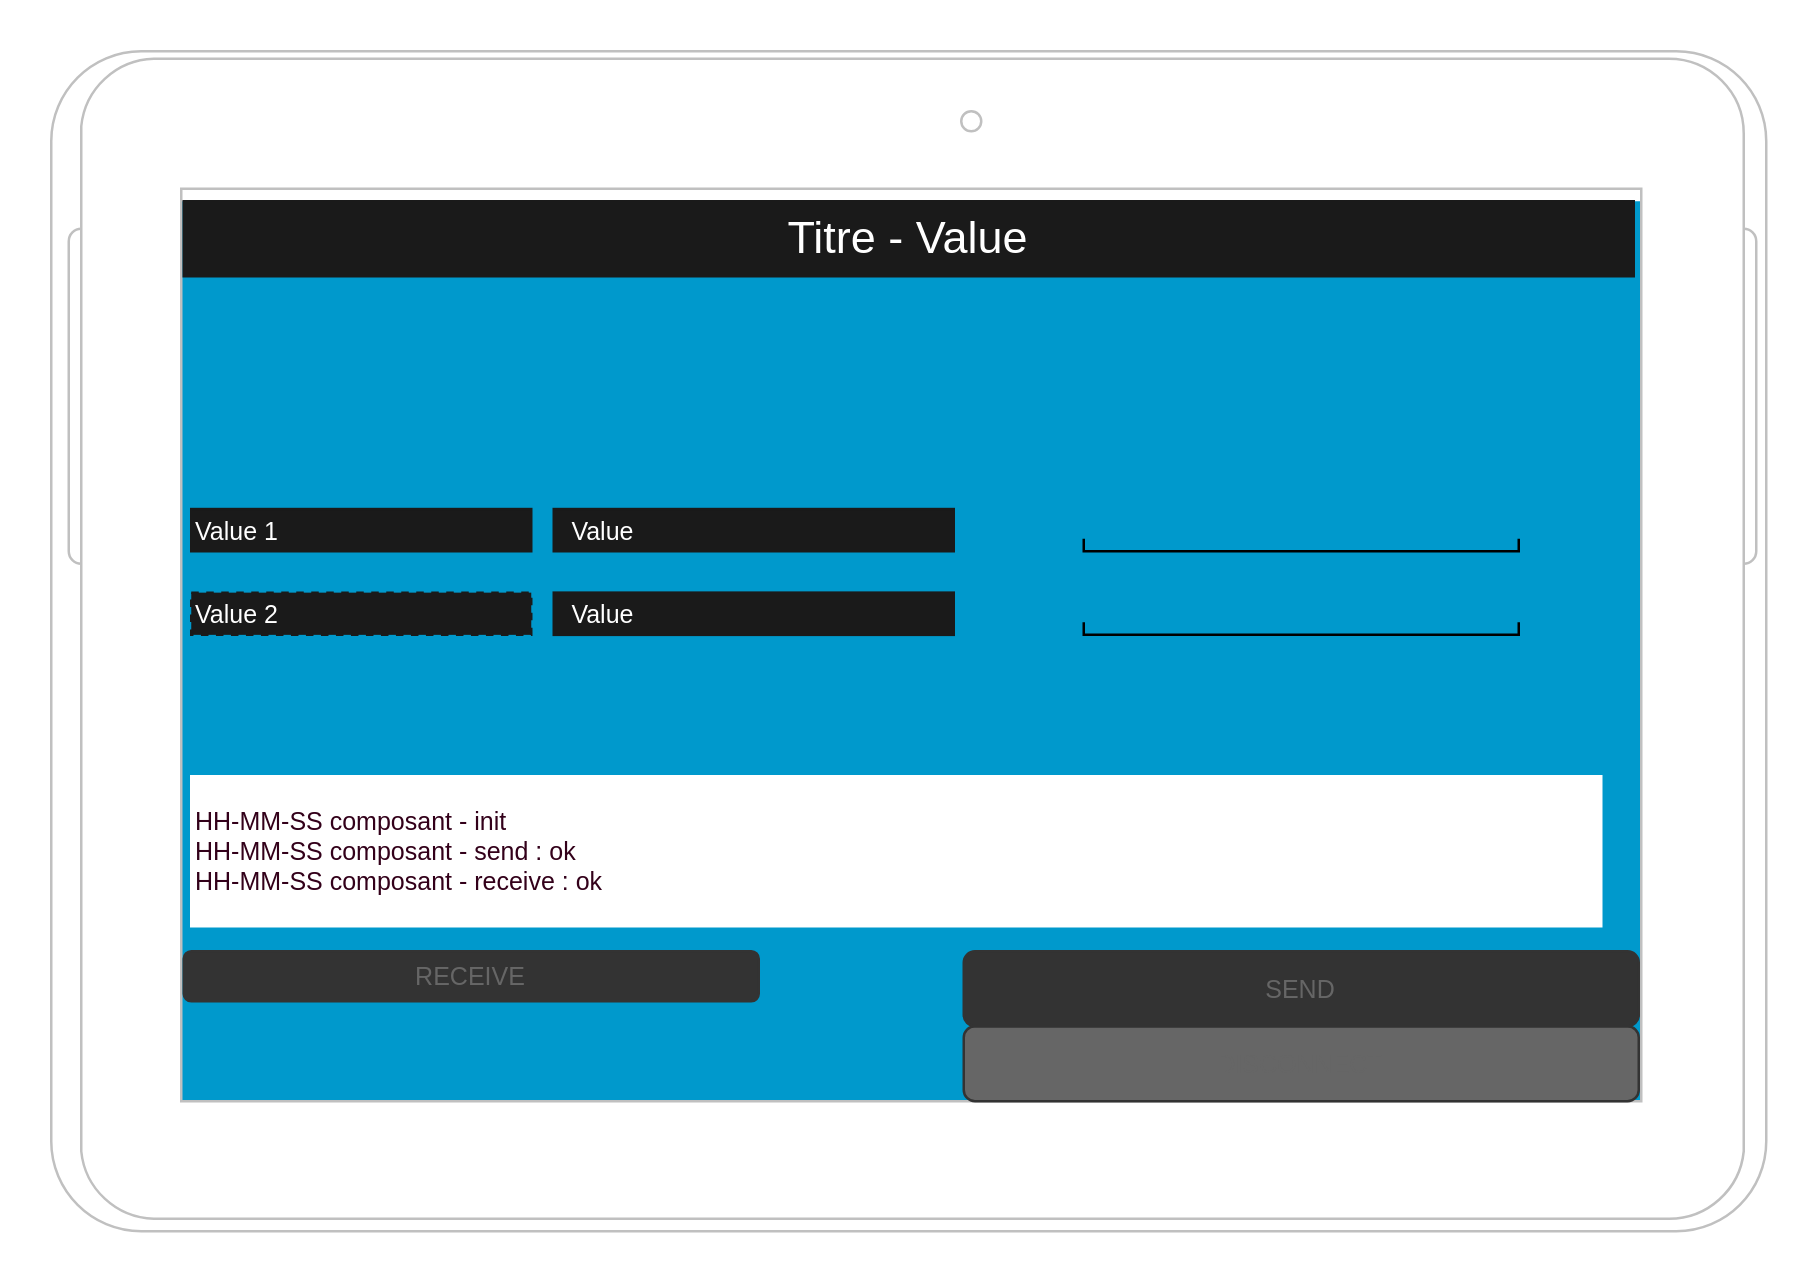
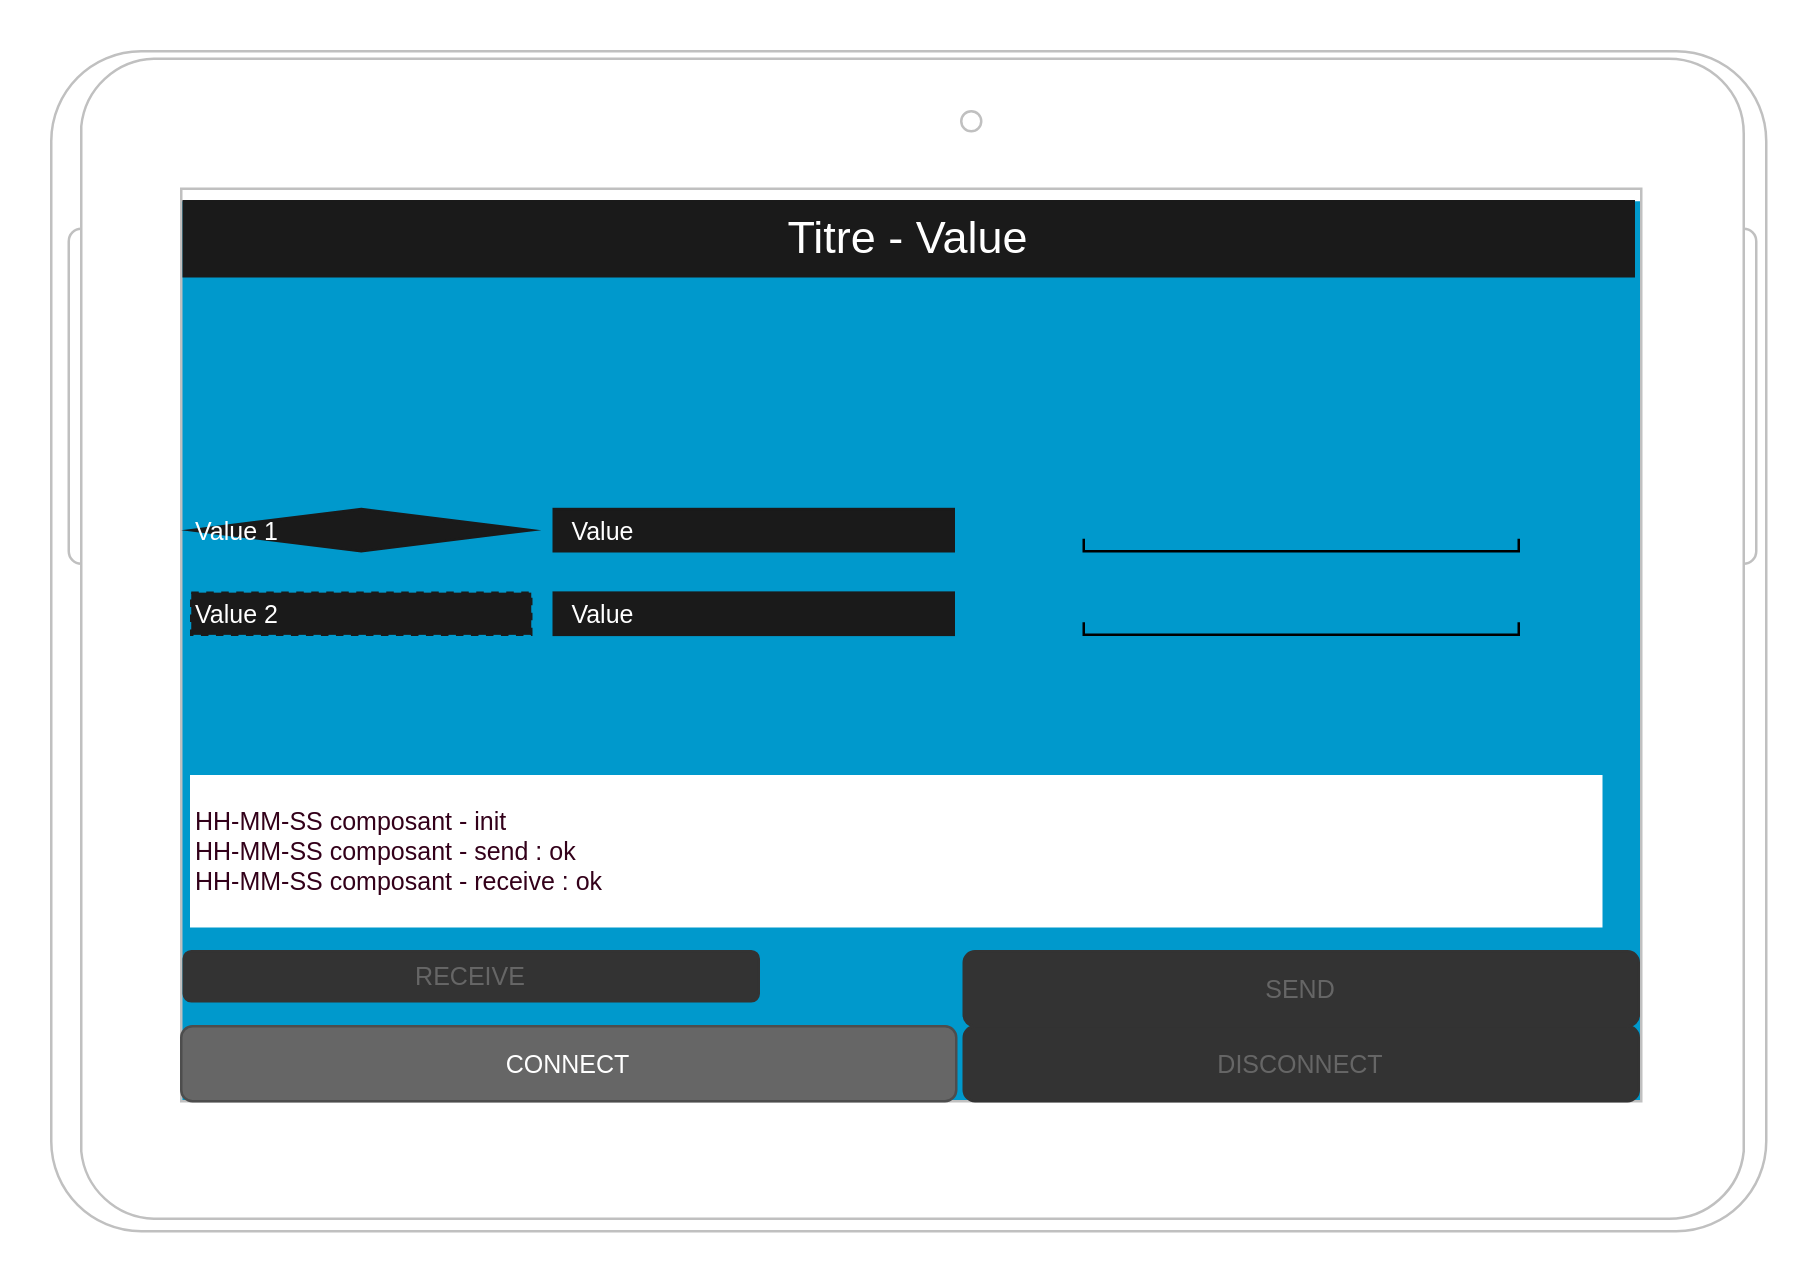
- <mxCell id="8" value="Value 1" style="whiteSpace=wrap;html=1;shadow=0;dashed=0;fontSize=10;align=left;fillColor=#1A1A1A;strokeColor=#1A1A1A;fontColor=#FFFFFF;" parent="1" vertex="1"><mxGeometry x="76" y="203.12" width="136" height="16.88" as="geometry" /></mxCell>
+ <mxCell id="8" value="Value 1" style="rhombus;whiteSpace=wrap;html=1;shadow=0;dashed=0;fontSize=10;align=left;fillColor=#1A1A1A;strokeColor=#1A1A1A;fontColor=#FFFFFF;" parent="1" vertex="1"><mxGeometry x="76" y="203.12" width="136" height="16.88" as="geometry" /></mxCell>
+ <mxCell id="6" value="CONNECT" style="rounded=1;html=1;shadow=0;dashed=0;whiteSpace=wrap;fontSize=10;fillColor=#666666;align=center;strokeColor=#4D4D4D;fontColor=#ffffff;" parent="1" vertex="1"><mxGeometry x="72" y="410" width="310" height="30" as="geometry" /></mxCell>
- <mxCell id="7" value="DISCONNECT" style="rounded=1;html=1;shadow=0;dashed=0;whiteSpace=wrap;fontSize=10;fillColor=#666666;align=center;strokeColor=#333333;fontColor=#666666;" parent="1" vertex="1"><mxGeometry x="385" y="410" width="270" height="30" as="geometry" /></mxCell>
+ <mxCell id="7" value="DISCONNECT" style="rounded=1;html=1;shadow=0;dashed=0;whiteSpace=wrap;fontSize=10;fillColor=#333333;align=center;strokeColor=#333333;fontColor=#666666;" parent="1" vertex="1"><mxGeometry x="385" y="410" width="270" height="30" as="geometry" /></mxCell>
